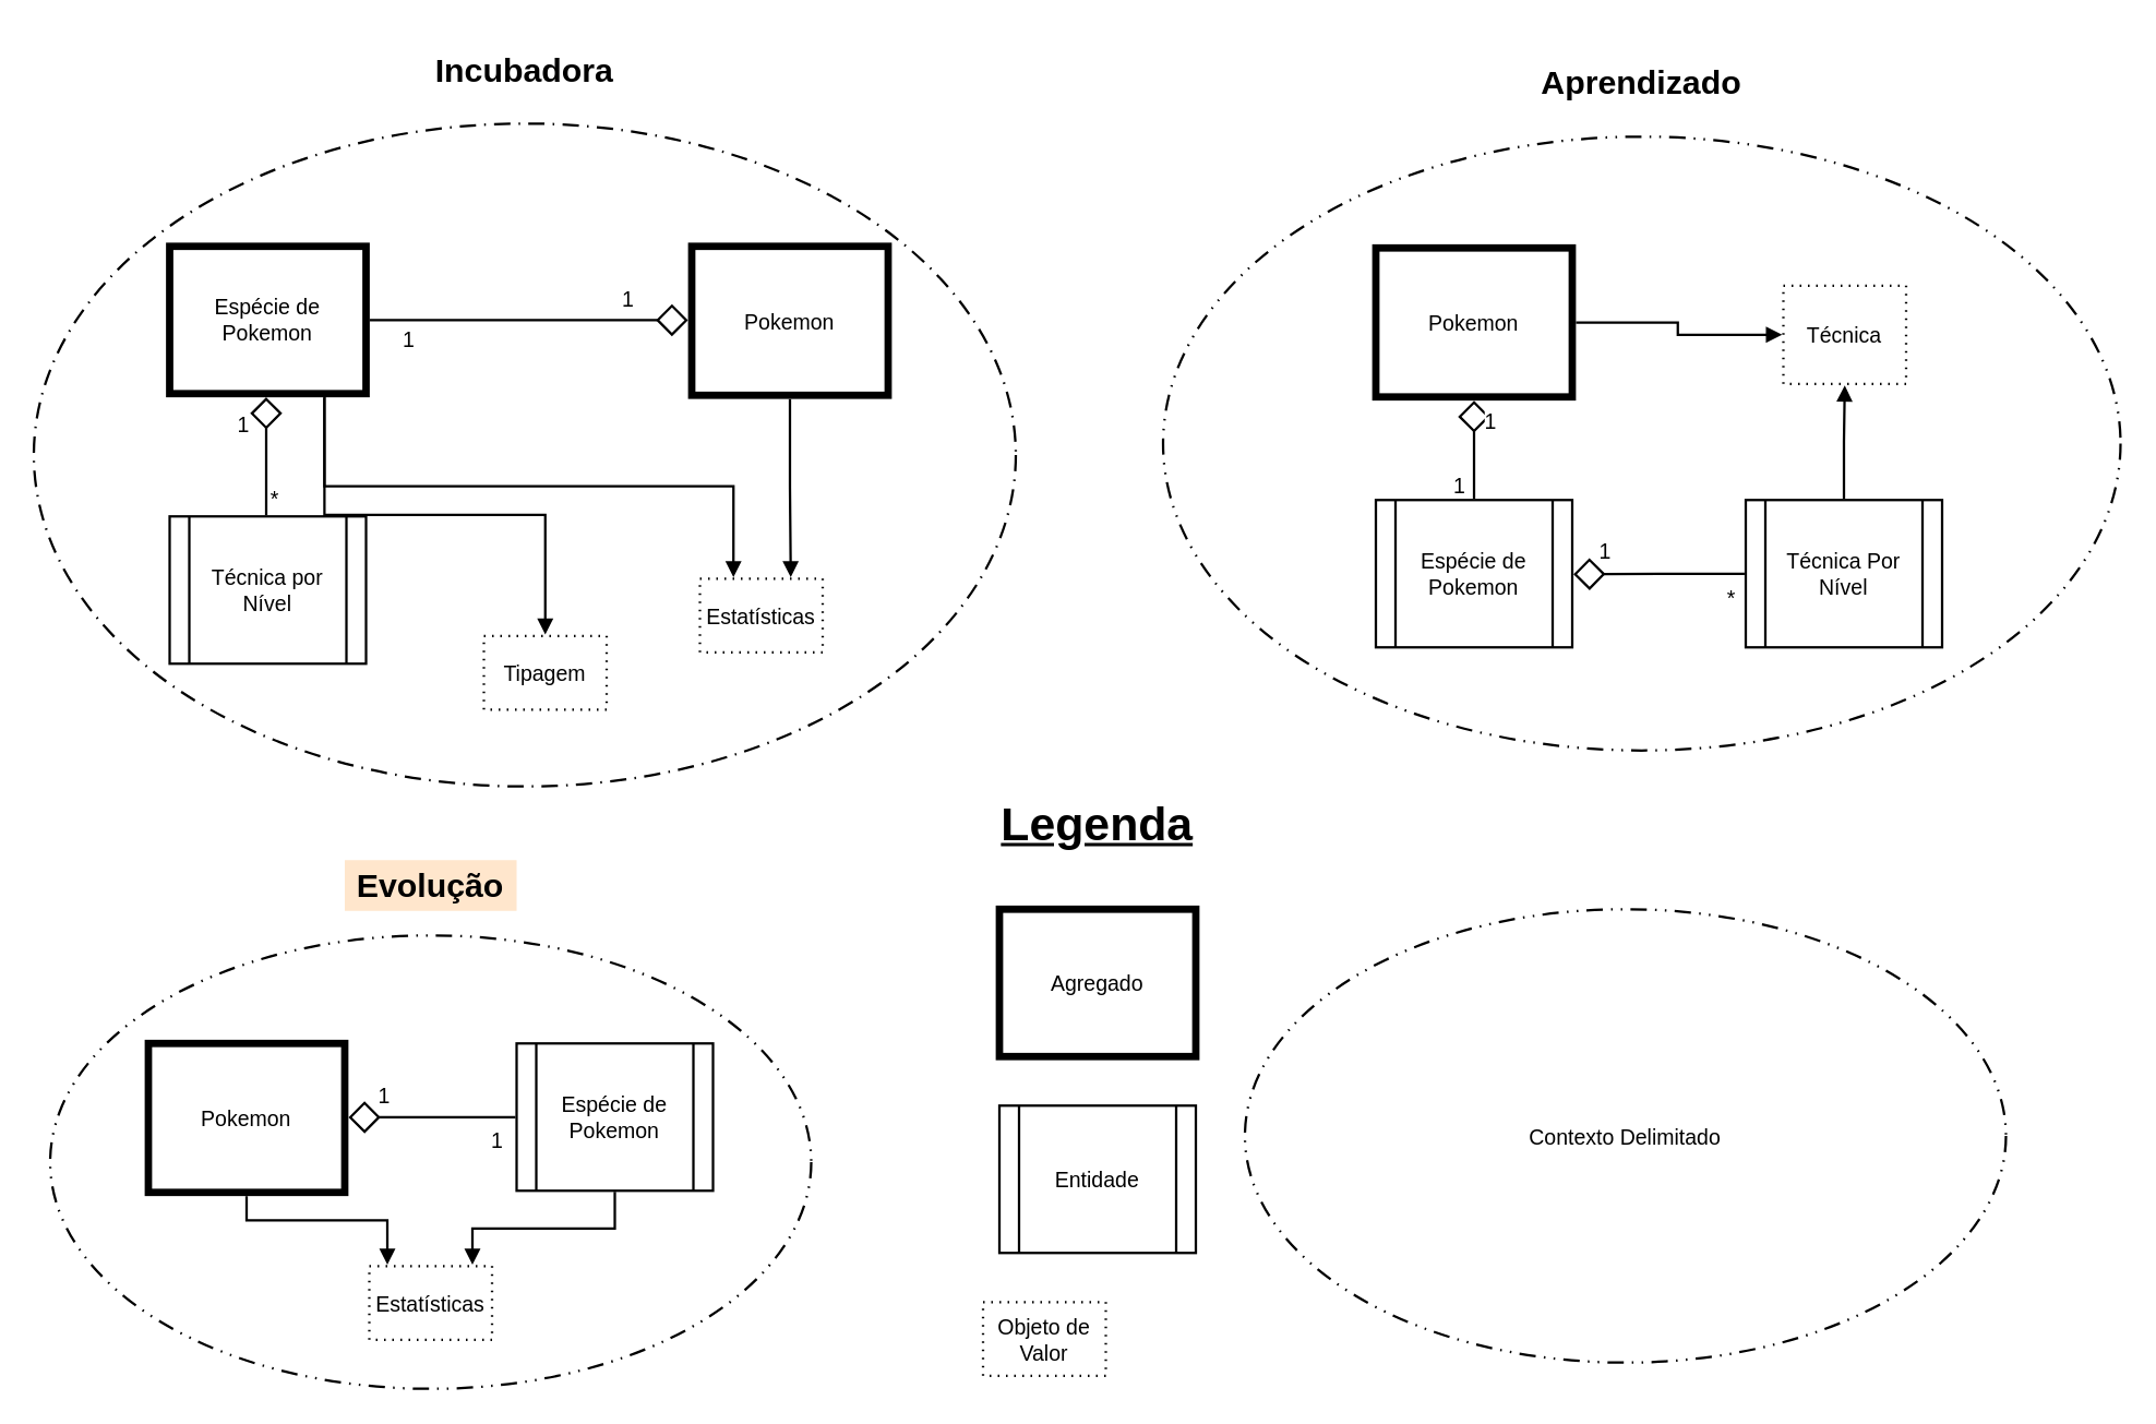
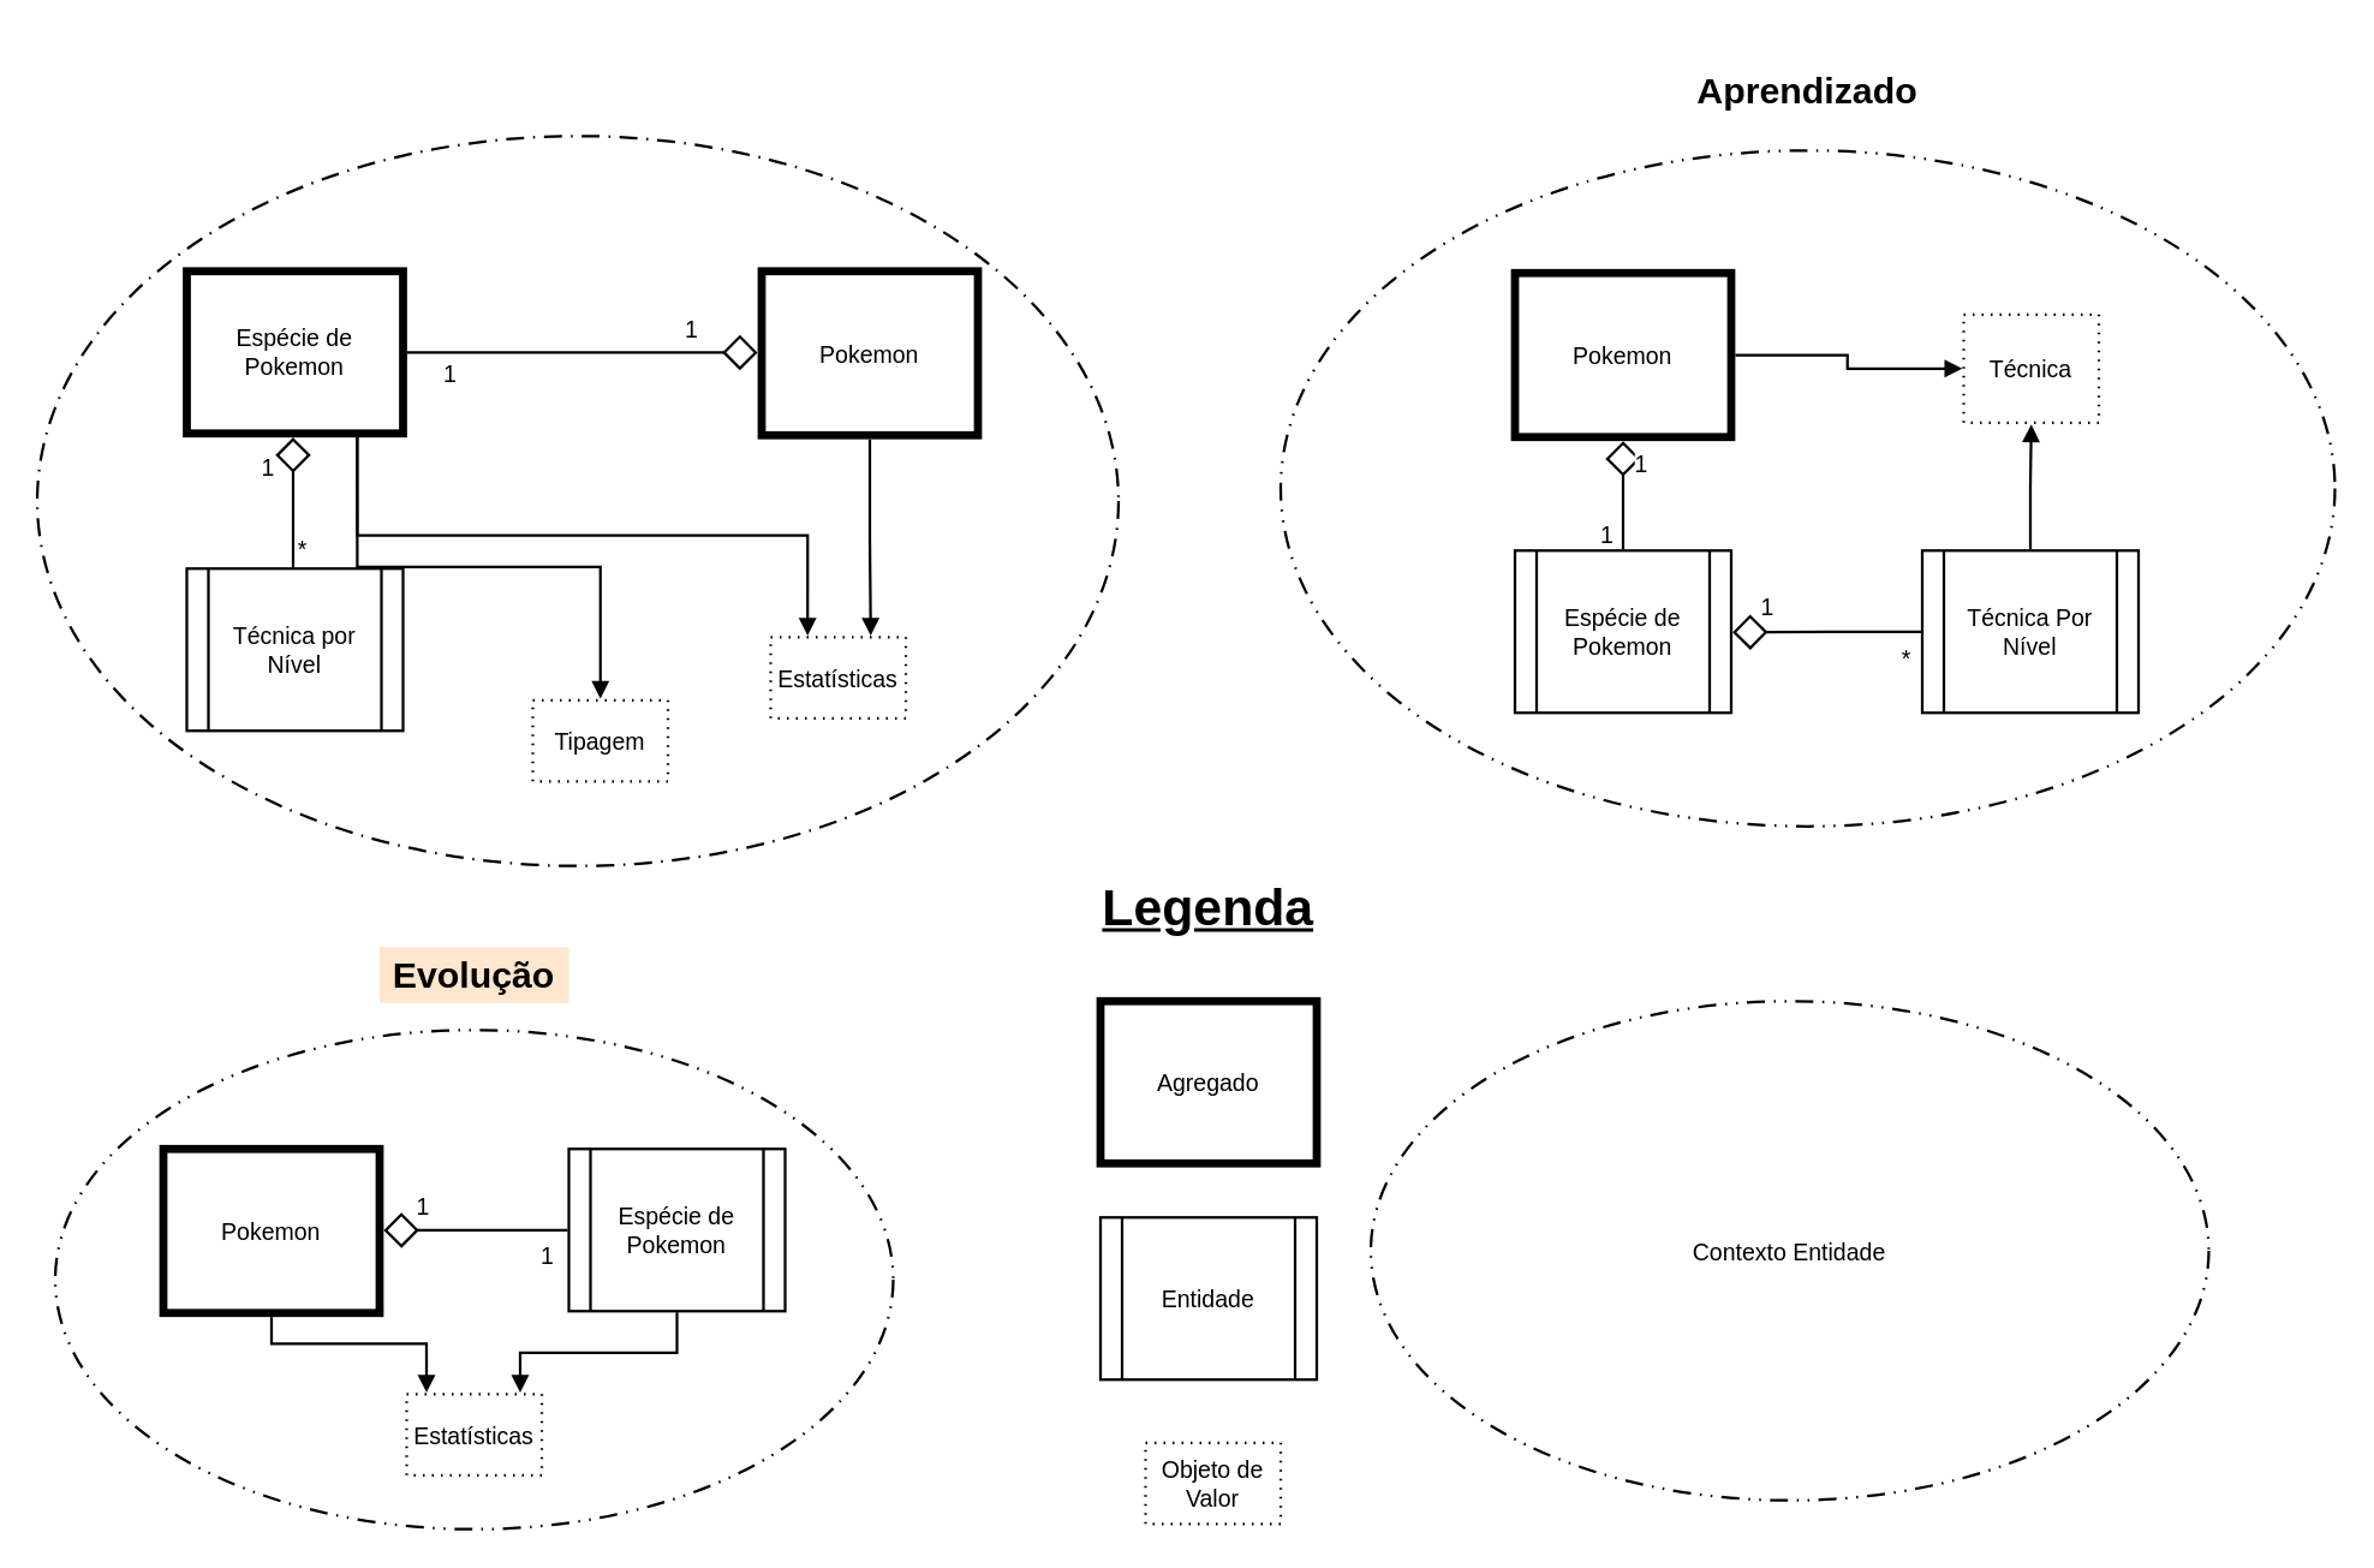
- <mxCell id="5" value="&lt;b&gt;Incubadora&lt;/b&gt;" style="html=1;overflow=block;blockSpacing=1;whiteSpace=wrap;fontSize=20.2;fontColor=default;spacing=0;fillColor=#ffffff;strokeWidth=1.5;strokeColor=none;" parent="1" vertex="1"><mxGeometry x="230" y="20" width="180" height="45" as="geometry" /></mxCell>
- <mxCell id="46" value="Contexto Delimitado" style="html=1;overflow=block;blockSpacing=1;whiteSpace=wrap;ellipse;fontSize=13;spacing=3.8;strokeOpacity=100;dashed=1;fixDash=1;dashPattern=10 5 1 5 1 5;strokeWidth=1.5;" parent="1" vertex="1"><mxGeometry x="760" y="555" width="465" height="277" as="geometry" /></mxCell>
+ <mxCell id="46" value="Contexto Entidade" style="html=1;overflow=block;blockSpacing=1;whiteSpace=wrap;ellipse;fontSize=13;spacing=3.8;strokeOpacity=100;dashed=1;fixDash=1;dashPattern=10 5 1 5 1 5;strokeWidth=1.5;" parent="1" vertex="1"><mxGeometry x="760" y="555" width="465" height="277" as="geometry" /></mxCell>
- <mxCell id="45" value="Objeto de Valor" style="html=1;overflow=block;blockSpacing=1;whiteSpace=wrap;fontSize=13;fontColor=default;align=center;spacing=0;strokeOpacity=100;fillOpacity=100;fillColor=#ffffff;dashed=1;fixDash=1;dashPattern=1 4;strokeWidth=1.5;" parent="1" vertex="1"><mxGeometry x="600" y="795" width="75" height="45" as="geometry" /></mxCell>
+ <mxCell id="45" value="Objeto de Valor" style="html=1;overflow=block;blockSpacing=1;whiteSpace=wrap;fontSize=13;fontColor=default;align=center;spacing=0;strokeOpacity=100;fillOpacity=100;fillColor=#ffffff;dashed=1;fixDash=1;dashPattern=1 4;strokeWidth=1.5;" parent="1" vertex="1"><mxGeometry x="635" y="800" width="75" height="45" as="geometry" /></mxCell>
